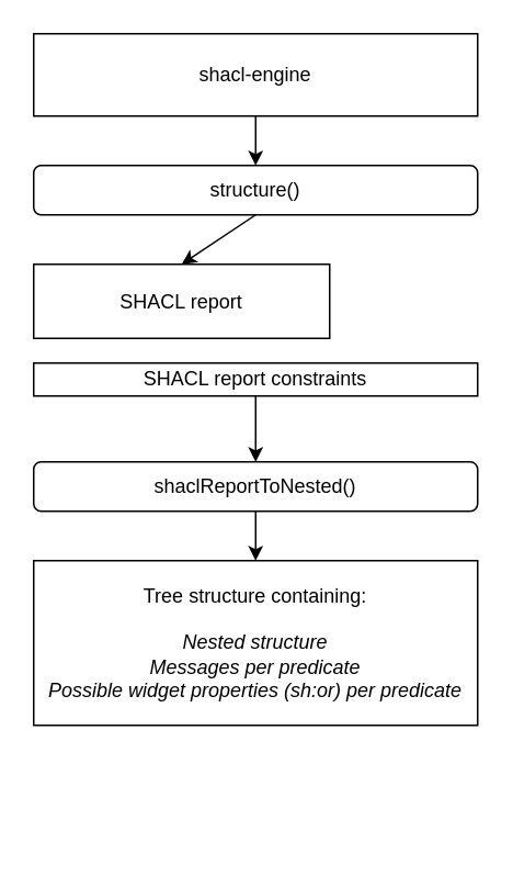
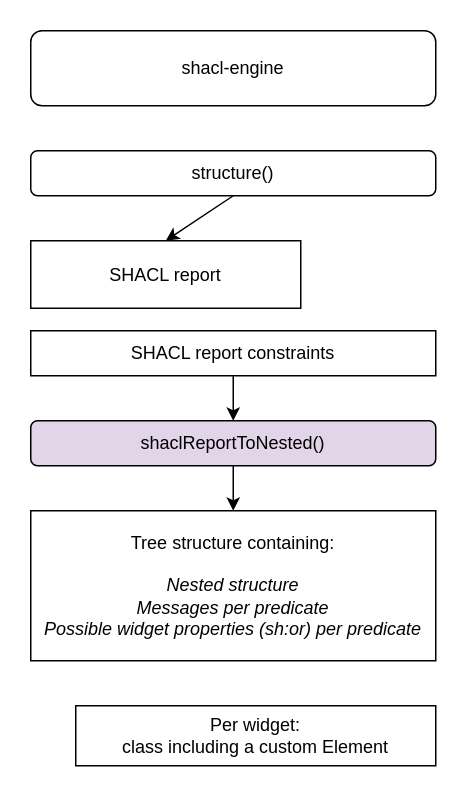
- <mxCell id="3" value="shacl-engine" style="rounded=0;whiteSpace=wrap;html=1;" vertex="1" parent="1"><mxGeometry x="20" y="20" width="270" height="50" as="geometry" /></mxCell>
+ <mxCell id="3" value="shacl-engine" style="whiteSpace=wrap;html=1;rounded=1;" vertex="1" parent="1"><mxGeometry x="20" y="20" width="270" height="50" as="geometry" /></mxCell>
- <mxCell id="2" style="edgeStyle=none;html=1;exitX=0.5;exitY=1;exitDx=0;exitDy=0;" edge="1" parent="1" source="3" target="6"><mxGeometry relative="1" as="geometry" /></mxCell>
- <mxCell id="8" value="SHACL report constraints" style="rounded=0;whiteSpace=wrap;html=1;" vertex="1" parent="1"><mxGeometry x="20" y="220" width="270" height="20" as="geometry" /></mxCell>
+ <mxCell id="8" value="SHACL report constraints" style="rounded=0;whiteSpace=wrap;html=1;" vertex="1" parent="1"><mxGeometry x="20" y="220" width="270" height="30" as="geometry" /></mxCell>
- <mxCell id="10" value="shaclReportToNested()" style="rounded=1;whiteSpace=wrap;html=1;" vertex="1" parent="1"><mxGeometry x="20" y="280" width="270" height="30" as="geometry" /></mxCell>
+ <mxCell id="10" value="shaclReportToNested()" style="rounded=1;whiteSpace=wrap;html=1;fillColor=#e1d5e7;" vertex="1" parent="1"><mxGeometry x="20" y="280" width="270" height="30" as="geometry" /></mxCell>
+ <mxCell id="12" value="Per widget:&lt;br&gt;class including a custom Element" style="rounded=0;whiteSpace=wrap;html=1;" vertex="1" parent="1"><mxGeometry x="50" y="470" width="240" height="40" as="geometry" /></mxCell>
